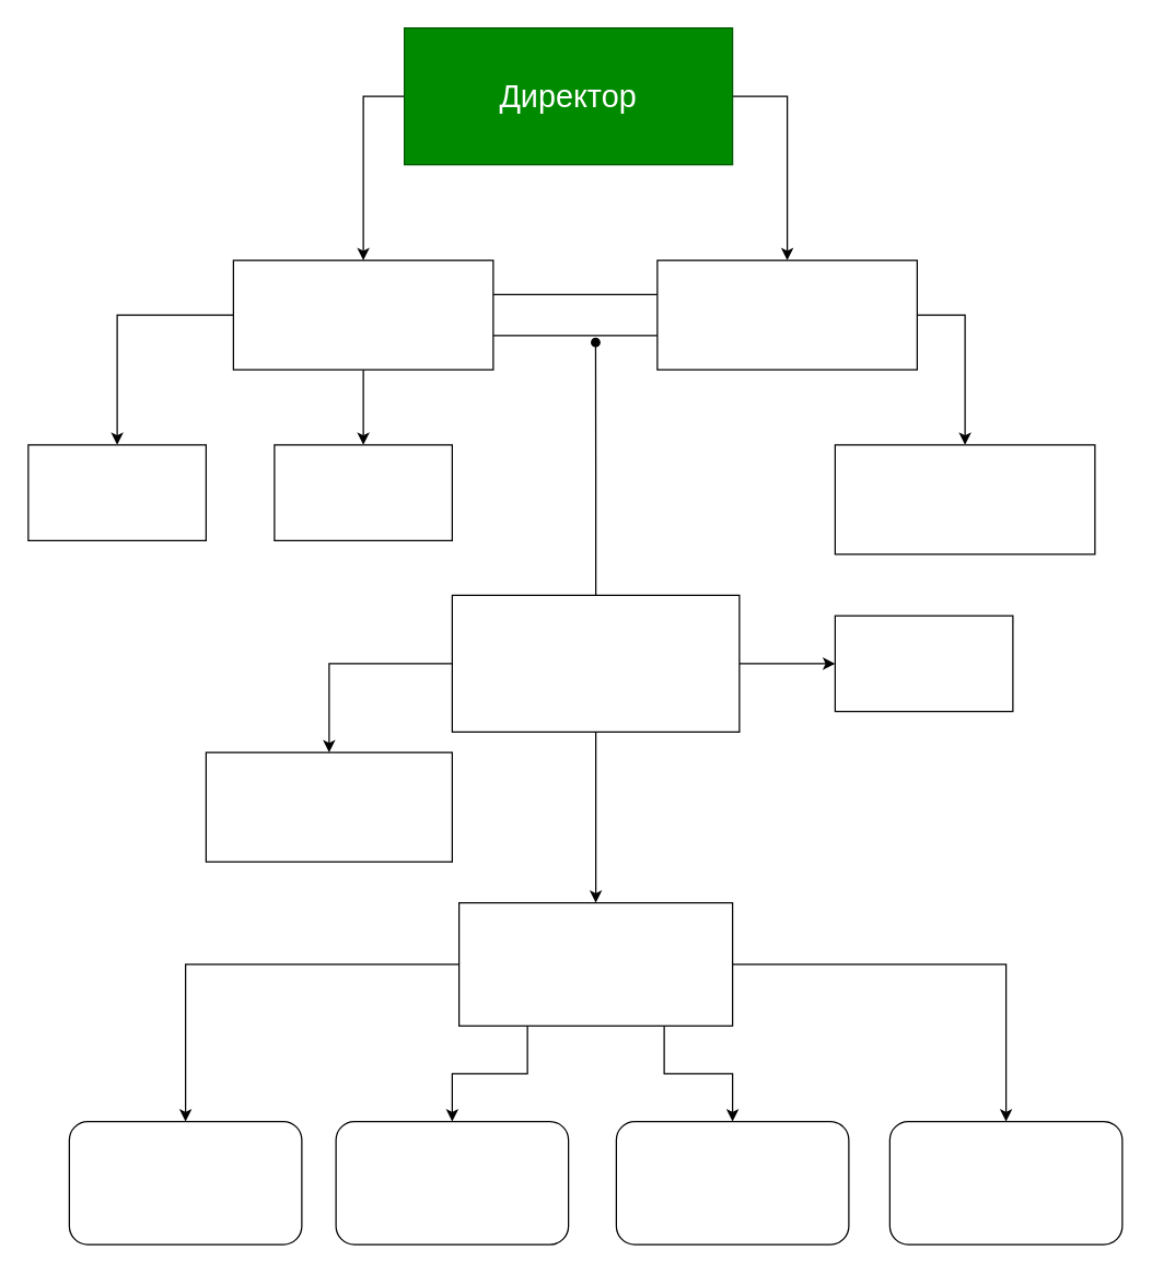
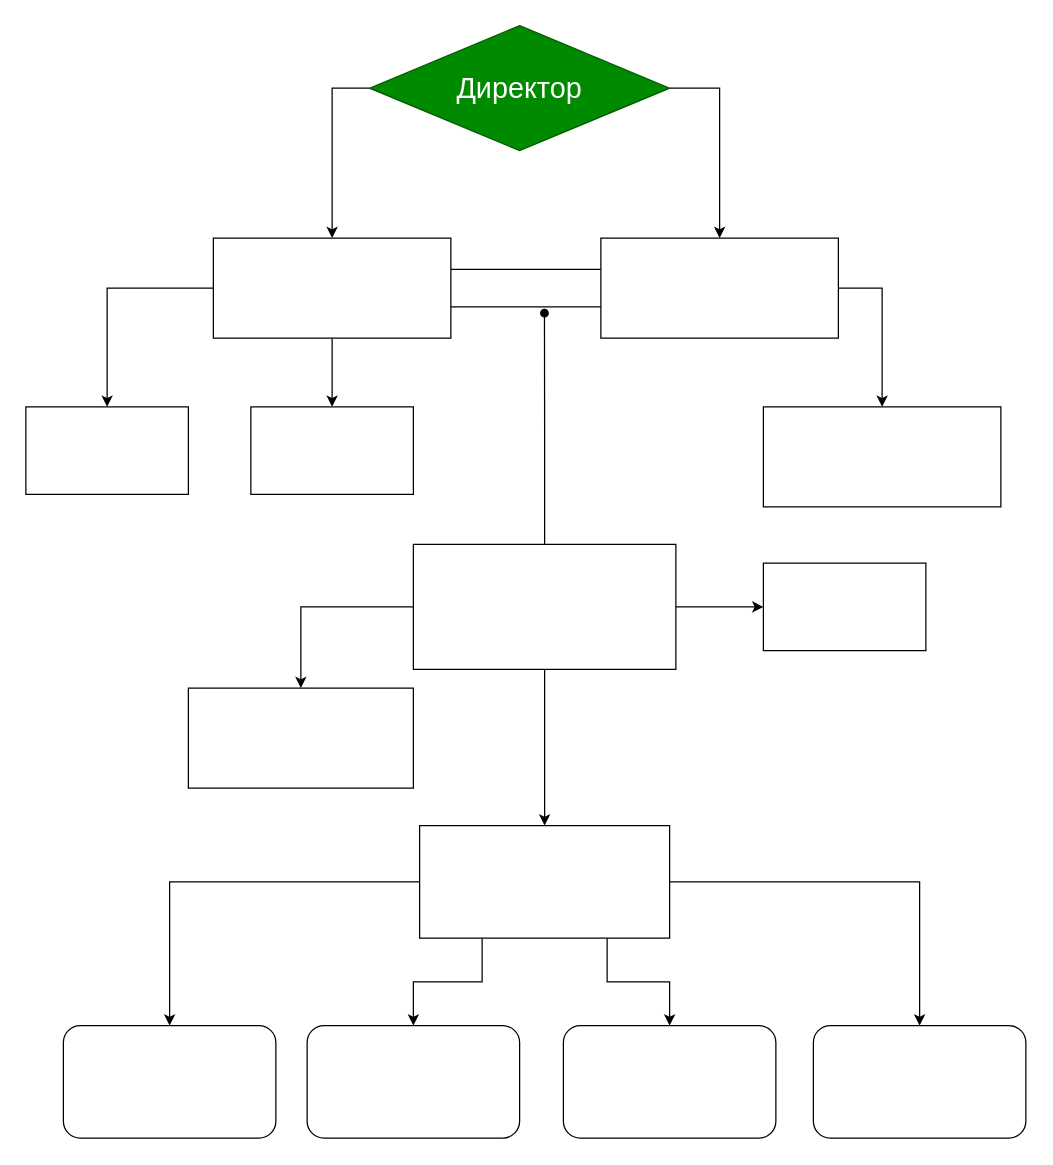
- <mxCell id="4" value="Директор" style="rounded=0;whiteSpace=wrap;html=1;fontSize=23;fillColor=#008a00;fontColor=#ffffff;strokeColor=#005700;" parent="1" vertex="1"><mxGeometry x="295" y="20" width="240" height="100" as="geometry" /></mxCell>
+ <mxCell id="4" value="Директор" style="rhombus;whiteSpace=wrap;html=1;fontSize=23;fillColor=#008a00;fontColor=#ffffff;strokeColor=#005700;" parent="1" vertex="1"><mxGeometry x="295" y="20" width="240" height="100" as="geometry" /></mxCell>
